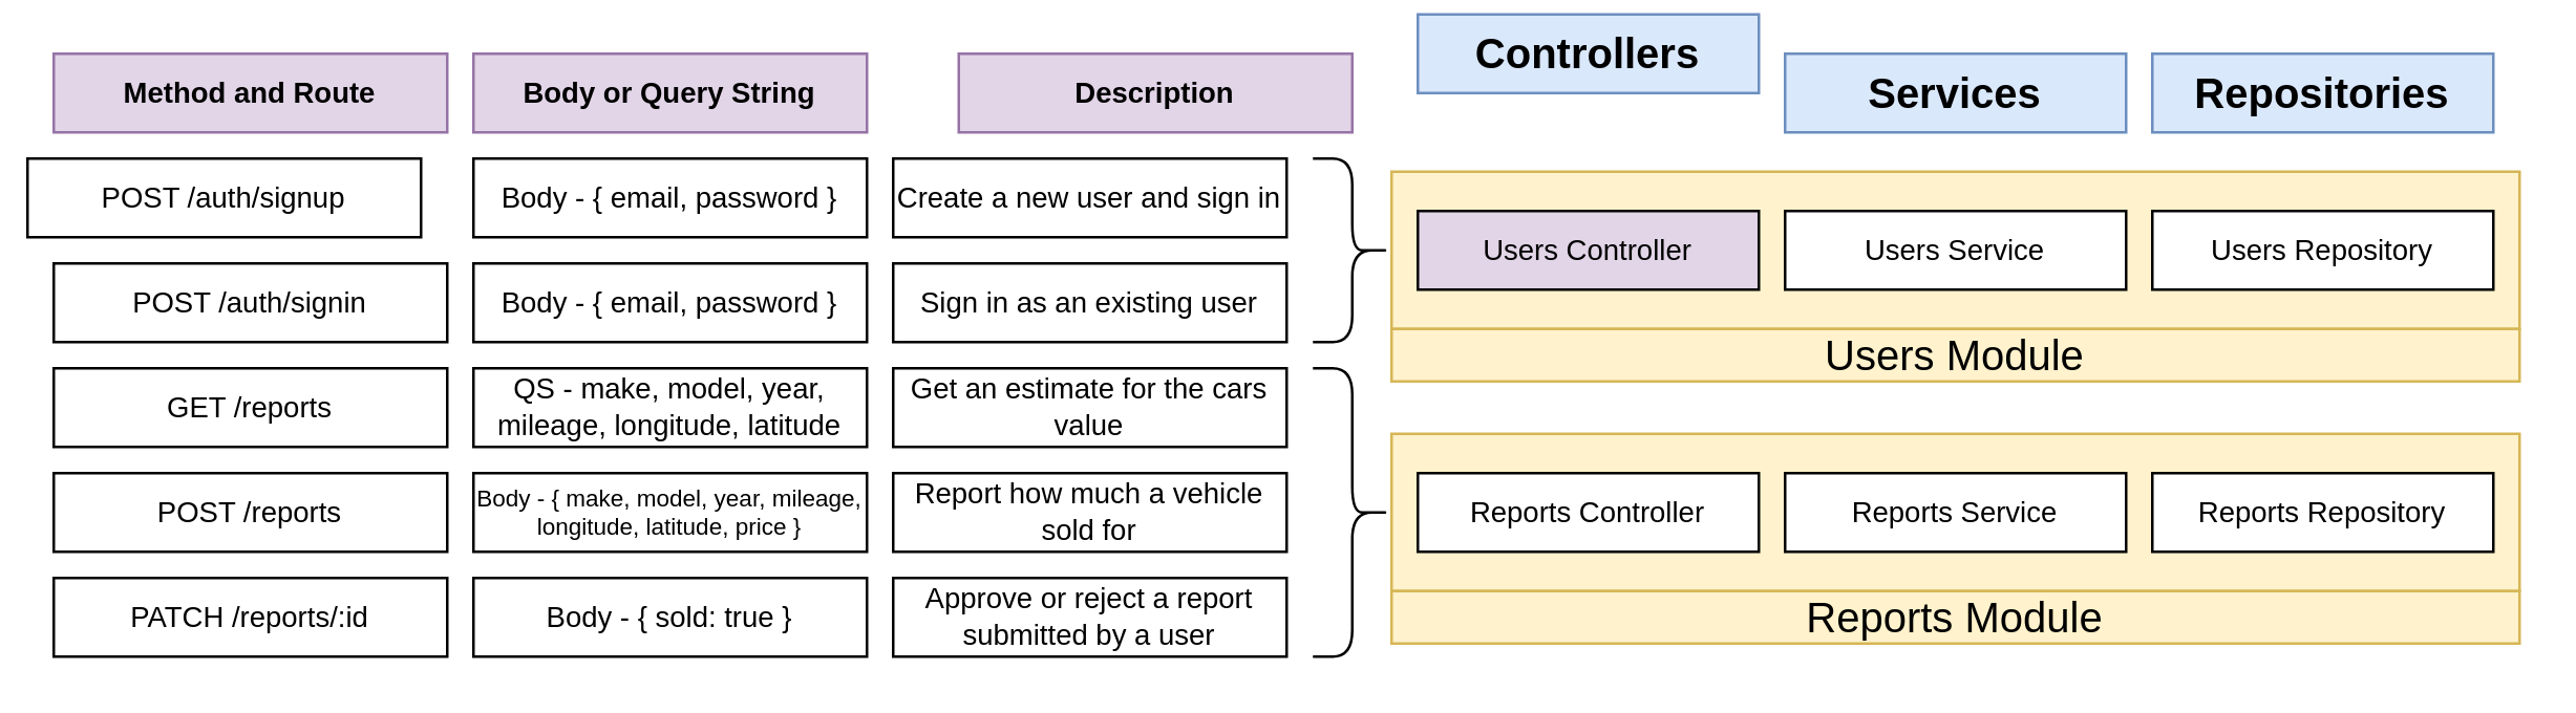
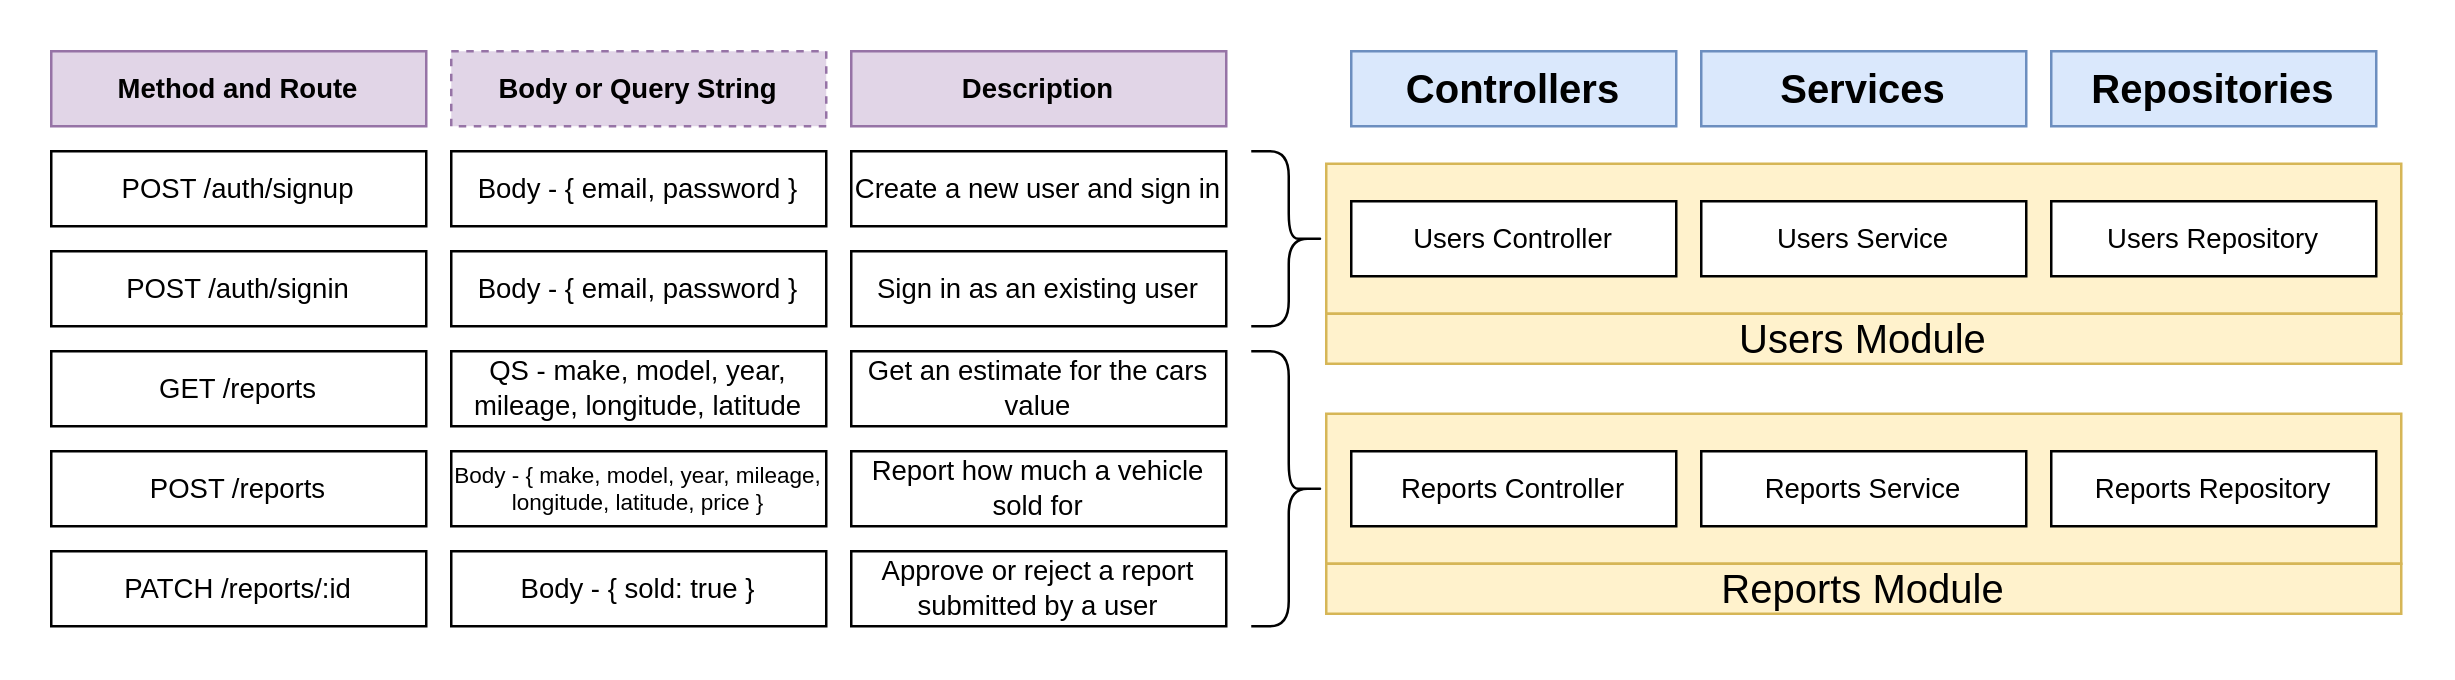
- <mxCell id="24" value="Controllers" style="rounded=0;whiteSpace=wrap;html=1;fontSize=16;fontStyle=1;fillColor=#dae8fc;strokeColor=#6c8ebf;" parent="1" vertex="1"><mxGeometry x="540" y="5" width="130" height="30" as="geometry" /></mxCell>
+ <mxCell id="24" value="Controllers" style="rounded=0;whiteSpace=wrap;html=1;fontSize=16;fontStyle=1;fillColor=#dae8fc;strokeColor=#6c8ebf;" parent="1" vertex="1"><mxGeometry x="540" y="20" width="130" height="30" as="geometry" /></mxCell>
- <mxCell id="8" value="Body or Query String" style="rounded=0;whiteSpace=wrap;html=1;fontSize=11;fontStyle=1;fillColor=#e1d5e7;strokeColor=#9673a6;" parent="1" vertex="1"><mxGeometry x="180" y="20" width="150" height="30" as="geometry" /></mxCell>
+ <mxCell id="8" value="Body or Query String" style="rounded=0;whiteSpace=wrap;html=1;fontSize=11;fontStyle=1;fillColor=#e1d5e7;strokeColor=#9673a6;dashed=1;" parent="1" vertex="1"><mxGeometry x="180" y="20" width="150" height="30" as="geometry" /></mxCell>
- <mxCell id="9" value="Description" style="rounded=0;whiteSpace=wrap;html=1;fontSize=11;fontStyle=1;fillColor=#e1d5e7;strokeColor=#9673a6;" parent="1" vertex="1"><mxGeometry x="365" y="20" width="150" height="30" as="geometry" /></mxCell>
+ <mxCell id="9" value="Description" style="rounded=0;whiteSpace=wrap;html=1;fontSize=11;fontStyle=1;fillColor=#e1d5e7;strokeColor=#9673a6;" parent="1" vertex="1"><mxGeometry x="340" y="20" width="150" height="30" as="geometry" /></mxCell>
- <mxCell id="5" value="POST /auth/signup" style="rounded=0;whiteSpace=wrap;html=1;fontSize=11;" parent="1" vertex="1"><mxGeometry x="10" y="60" width="150" height="30" as="geometry" /></mxCell>
+ <mxCell id="5" value="POST /auth/signup" style="rounded=0;whiteSpace=wrap;html=1;fontSize=11;" parent="1" vertex="1"><mxGeometry x="20" y="60" width="150" height="30" as="geometry" /></mxCell>
- <mxCell id="25" value="Users Controller" style="rounded=0;whiteSpace=wrap;html=1;fontSize=11;fillColor=#e1d5e7;" parent="1" vertex="1"><mxGeometry x="540" y="80" width="130" height="30" as="geometry" /></mxCell>
+ <mxCell id="25" value="Users Controller" style="rounded=0;whiteSpace=wrap;html=1;fontSize=11;" parent="1" vertex="1"><mxGeometry x="540" y="80" width="130" height="30" as="geometry" /></mxCell>
